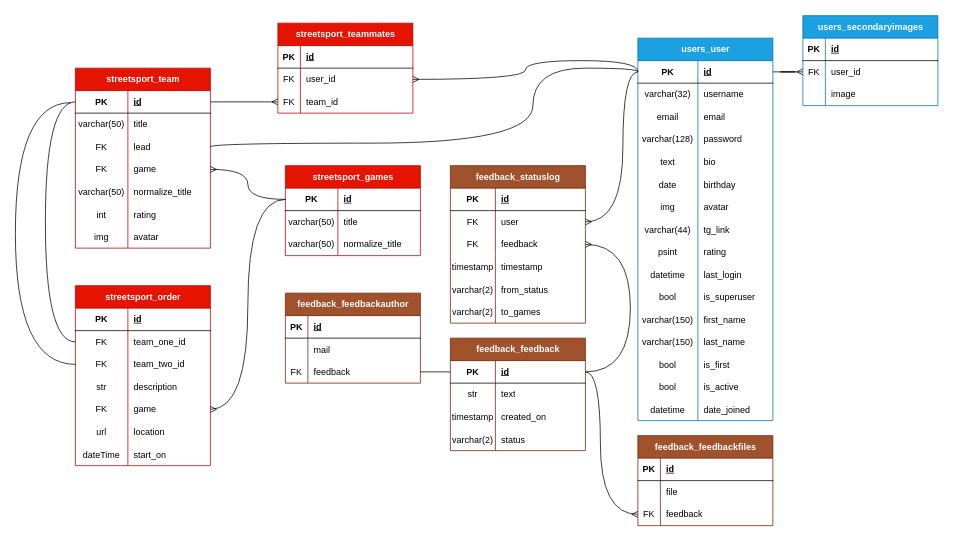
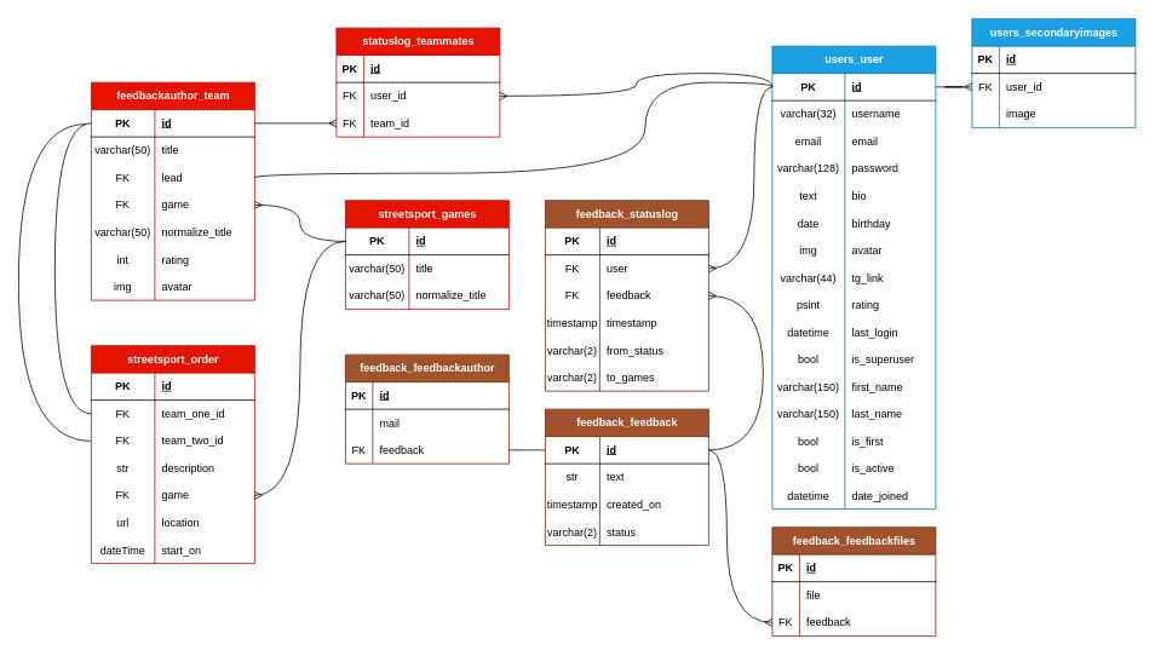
- <mxCell id="120" value="streetsport_teammates" style="shape=table;startSize=30;container=1;collapsible=1;childLayout=tableLayout;fixedRows=1;rowLines=0;fontStyle=1;align=center;resizeLast=1;html=1;fillColor=#e51400;fontColor=#ffffff;strokeColor=#B20000;" vertex="1" parent="1"><mxGeometry x="370" y="30" width="180" height="120" as="geometry" /></mxCell>
+ <mxCell id="120" value="statuslog_teammates" style="shape=table;startSize=30;container=1;collapsible=1;childLayout=tableLayout;fixedRows=1;rowLines=0;fontStyle=1;align=center;resizeLast=1;html=1;fillColor=#e51400;fontColor=#ffffff;strokeColor=#B20000;" vertex="1" parent="1"><mxGeometry x="370" y="30" width="180" height="120" as="geometry" /></mxCell>
- <mxCell id="97" value="streetsport_team" style="shape=table;startSize=30;container=1;collapsible=1;childLayout=tableLayout;fixedRows=1;rowLines=0;fontStyle=1;align=center;resizeLast=1;html=1;fillColor=#e51400;fontColor=#ffffff;strokeColor=#B20000;" vertex="1" parent="1"><mxGeometry x="100" y="90" width="180" height="240" as="geometry" /></mxCell>
+ <mxCell id="97" value="feedbackauthor_team" style="shape=table;startSize=30;container=1;collapsible=1;childLayout=tableLayout;fixedRows=1;rowLines=0;fontStyle=1;align=center;resizeLast=1;html=1;fillColor=#e51400;fontColor=#ffffff;strokeColor=#B20000;" vertex="1" parent="1"><mxGeometry x="100" y="90" width="180" height="240" as="geometry" /></mxCell>
